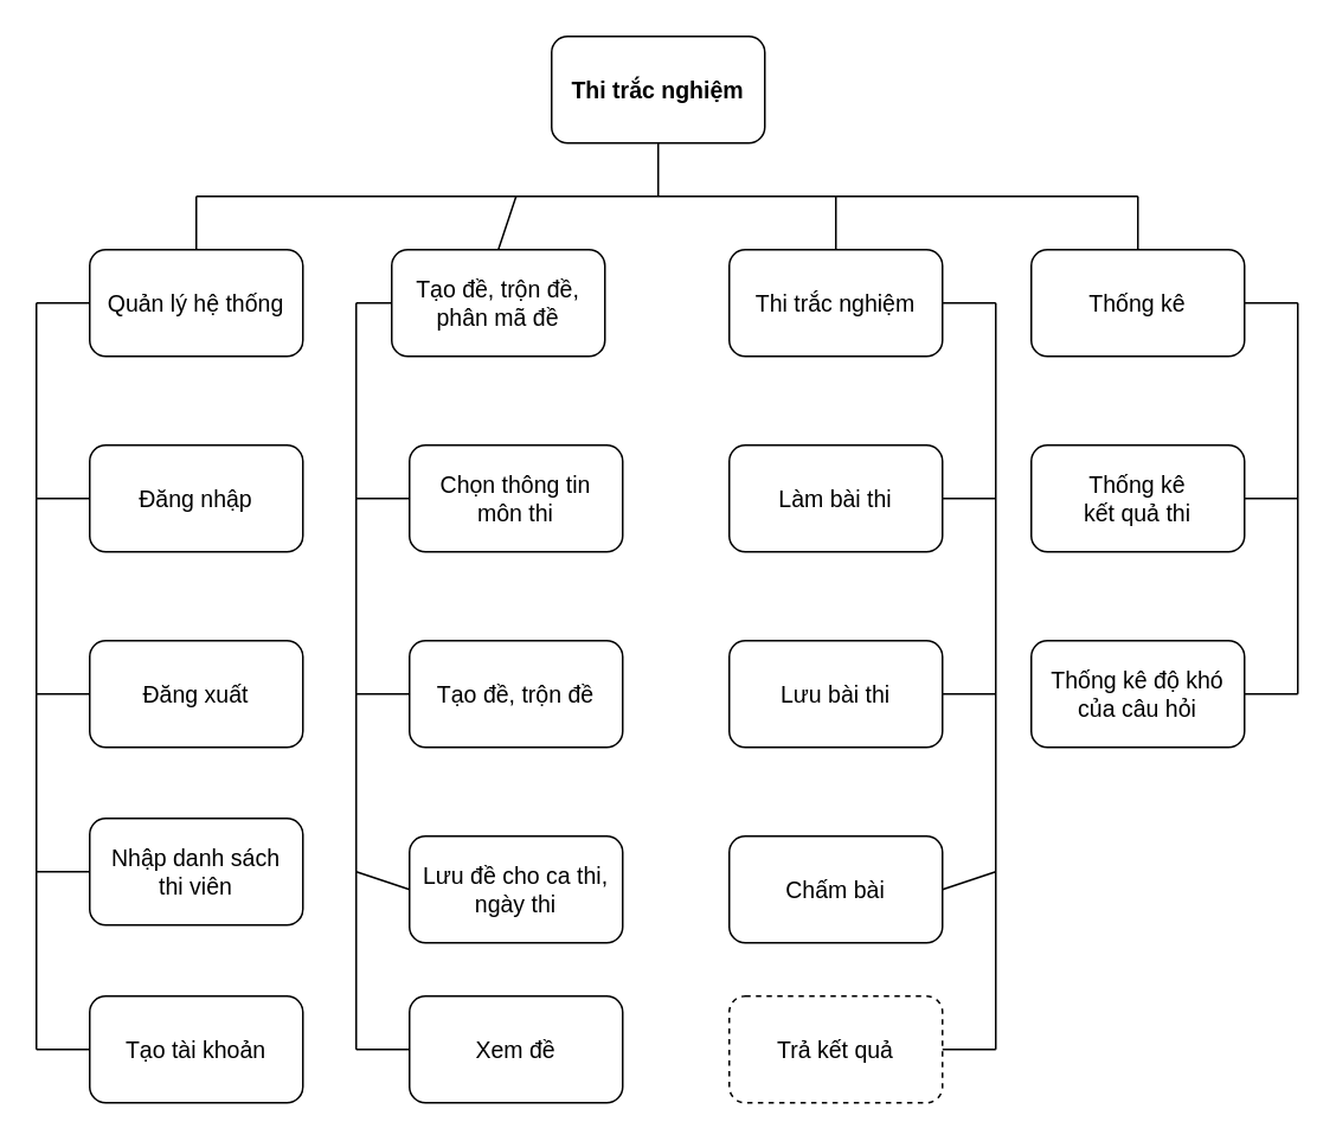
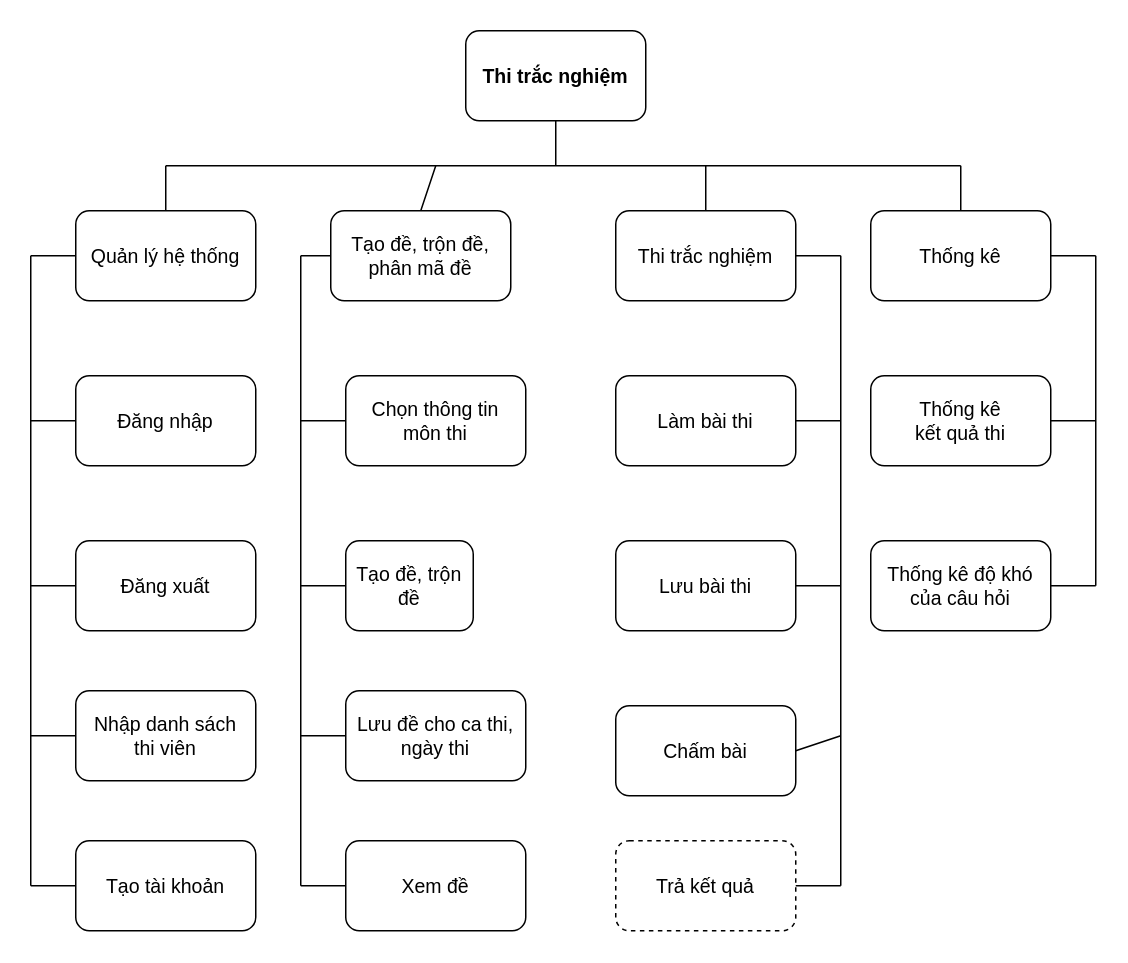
- <mxCell id="10" value="Tạo đề, trộn đề" style="rounded=1;whiteSpace=wrap;html=1;fontSize=13;" vertex="1" parent="1"><mxGeometry x="230" y="360" width="120" height="60" as="geometry" /></mxCell>
+ <mxCell id="10" value="Tạo đề, trộn đề" style="rounded=1;whiteSpace=wrap;html=1;fontSize=13;" vertex="1" parent="1"><mxGeometry x="230" y="360" width="85" height="60" as="geometry" /></mxCell>
- <mxCell id="11" value="Lưu đề cho ca thi,&lt;br style=&quot;font-size: 13px;&quot;&gt;ngày thi" style="rounded=1;whiteSpace=wrap;html=1;fontSize=13;" vertex="1" parent="1"><mxGeometry x="230" y="470" width="120" height="60" as="geometry" /></mxCell>
+ <mxCell id="11" value="Lưu đề cho ca thi,&lt;br style=&quot;font-size: 13px;&quot;&gt;ngày thi" style="rounded=1;whiteSpace=wrap;html=1;fontSize=13;" vertex="1" parent="1"><mxGeometry x="230" y="460" width="120" height="60" as="geometry" /></mxCell>
